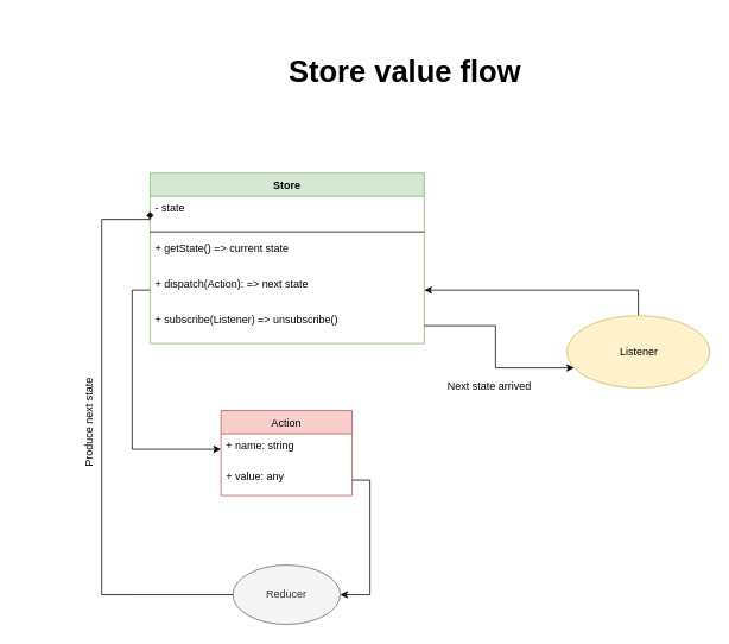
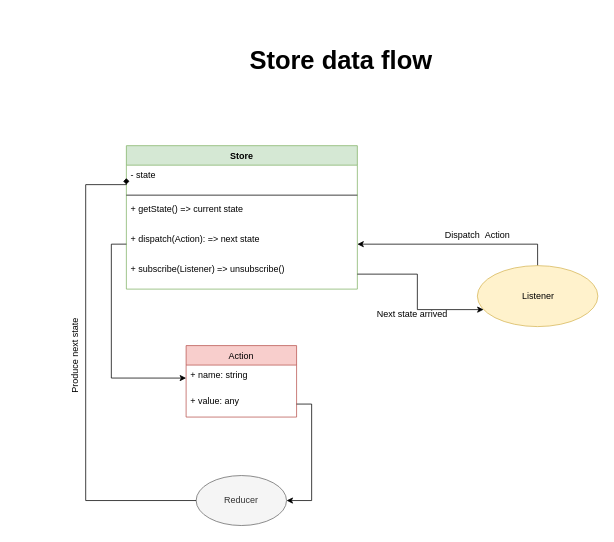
- <mxCell id="3" value="&lt;font style=&quot;font-size: 34px&quot;&gt;Store value flow&lt;/font&gt;" style="text;strokeColor=none;fillColor=none;html=1;fontSize=24;fontStyle=1;verticalAlign=middle;align=center;" vertex="1" parent="2"><mxGeometry x="93.77" y="-40" width="545.51" height="120" as="geometry" /></mxCell>
+ <mxCell id="3" value="&lt;font style=&quot;font-size: 34px&quot;&gt;Store data flow&lt;/font&gt;" style="text;strokeColor=none;fillColor=none;html=1;fontSize=24;fontStyle=1;verticalAlign=middle;align=center;" vertex="1" parent="2"><mxGeometry x="93.77" y="-40" width="545.51" height="120" as="geometry" /></mxCell>
+ <mxCell id="20" value="Dispatch &amp;nbsp;Action" style="text;html=1;strokeColor=none;fillColor=none;align=center;verticalAlign=middle;whiteSpace=wrap;rounded=0;" vertex="1" parent="2"><mxGeometry x="468.868" y="240" width="160.755" height="26.667" as="geometry" /></mxCell>
- <mxCell id="21" value="Next state arrived" style="text;html=1;strokeColor=none;fillColor=none;align=center;verticalAlign=middle;whiteSpace=wrap;rounded=0;" vertex="1" parent="2"><mxGeometry x="389.16" y="360" width="147.358" height="26.667" as="geometry" /></mxCell>
+ <mxCell id="21" value="Next state arrived" style="text;html=1;strokeColor=none;fillColor=none;align=center;verticalAlign=middle;whiteSpace=wrap;rounded=0;" vertex="1" parent="2"><mxGeometry x="389.16" y="345" width="147.358" height="26.667" as="geometry" /></mxCell>
